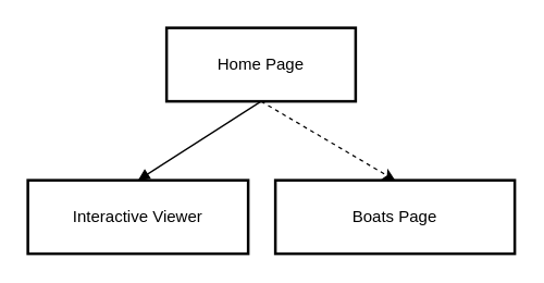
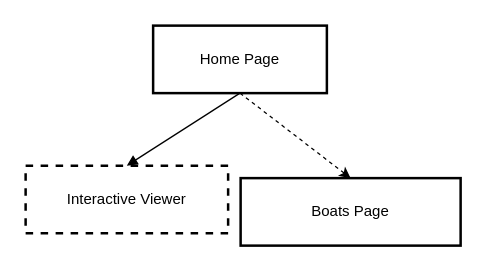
- <mxCell id="4" value="Interactive Viewer" style="whiteSpace=wrap;strokeWidth=2;" parent="1" vertex="1"><mxGeometry x="20" y="132" width="162" height="54" as="geometry" /></mxCell>
+ <mxCell id="4" value="Interactive Viewer" style="whiteSpace=wrap;strokeWidth=2;dashed=1;" parent="1" vertex="1"><mxGeometry x="20" y="132" width="162" height="54" as="geometry" /></mxCell>
- <mxCell id="5" value="Boats Page" style="whiteSpace=wrap;strokeWidth=2;" parent="1" vertex="1"><mxGeometry x="202" y="132" width="176" height="54" as="geometry" /></mxCell>
+ <mxCell id="5" value="Boats Page" style="whiteSpace=wrap;strokeWidth=2;" parent="1" vertex="1"><mxGeometry x="192" y="142" width="176" height="54" as="geometry" /></mxCell>
